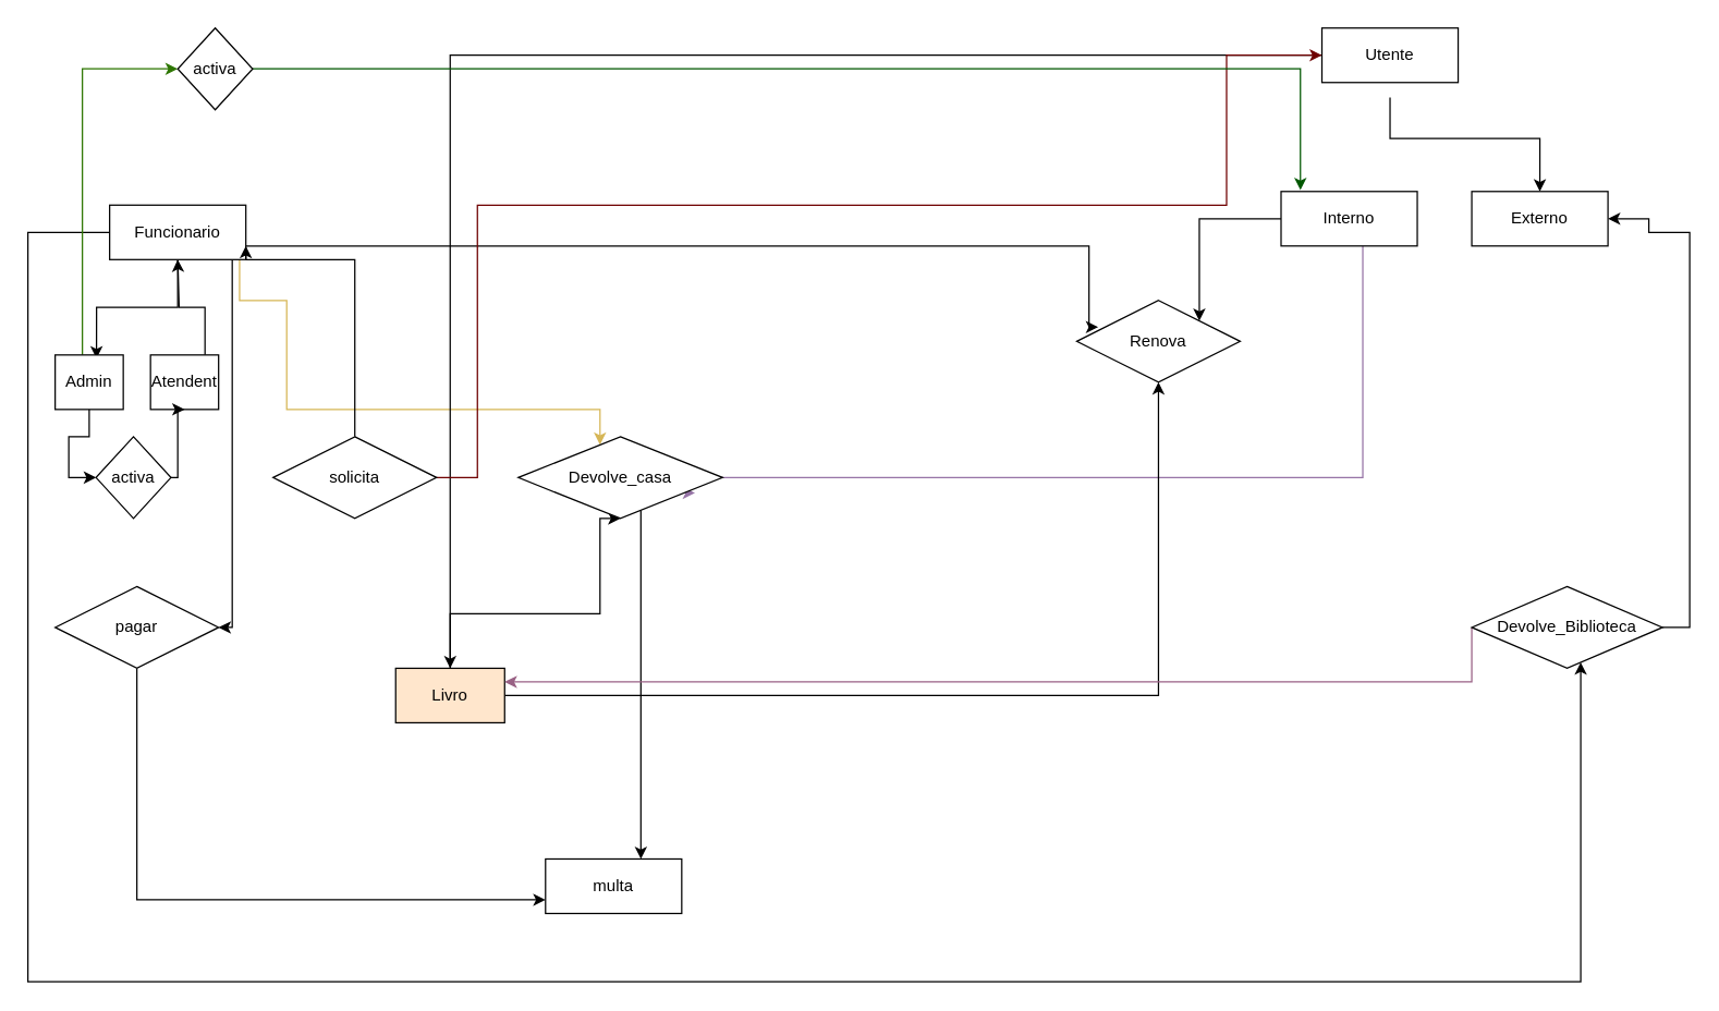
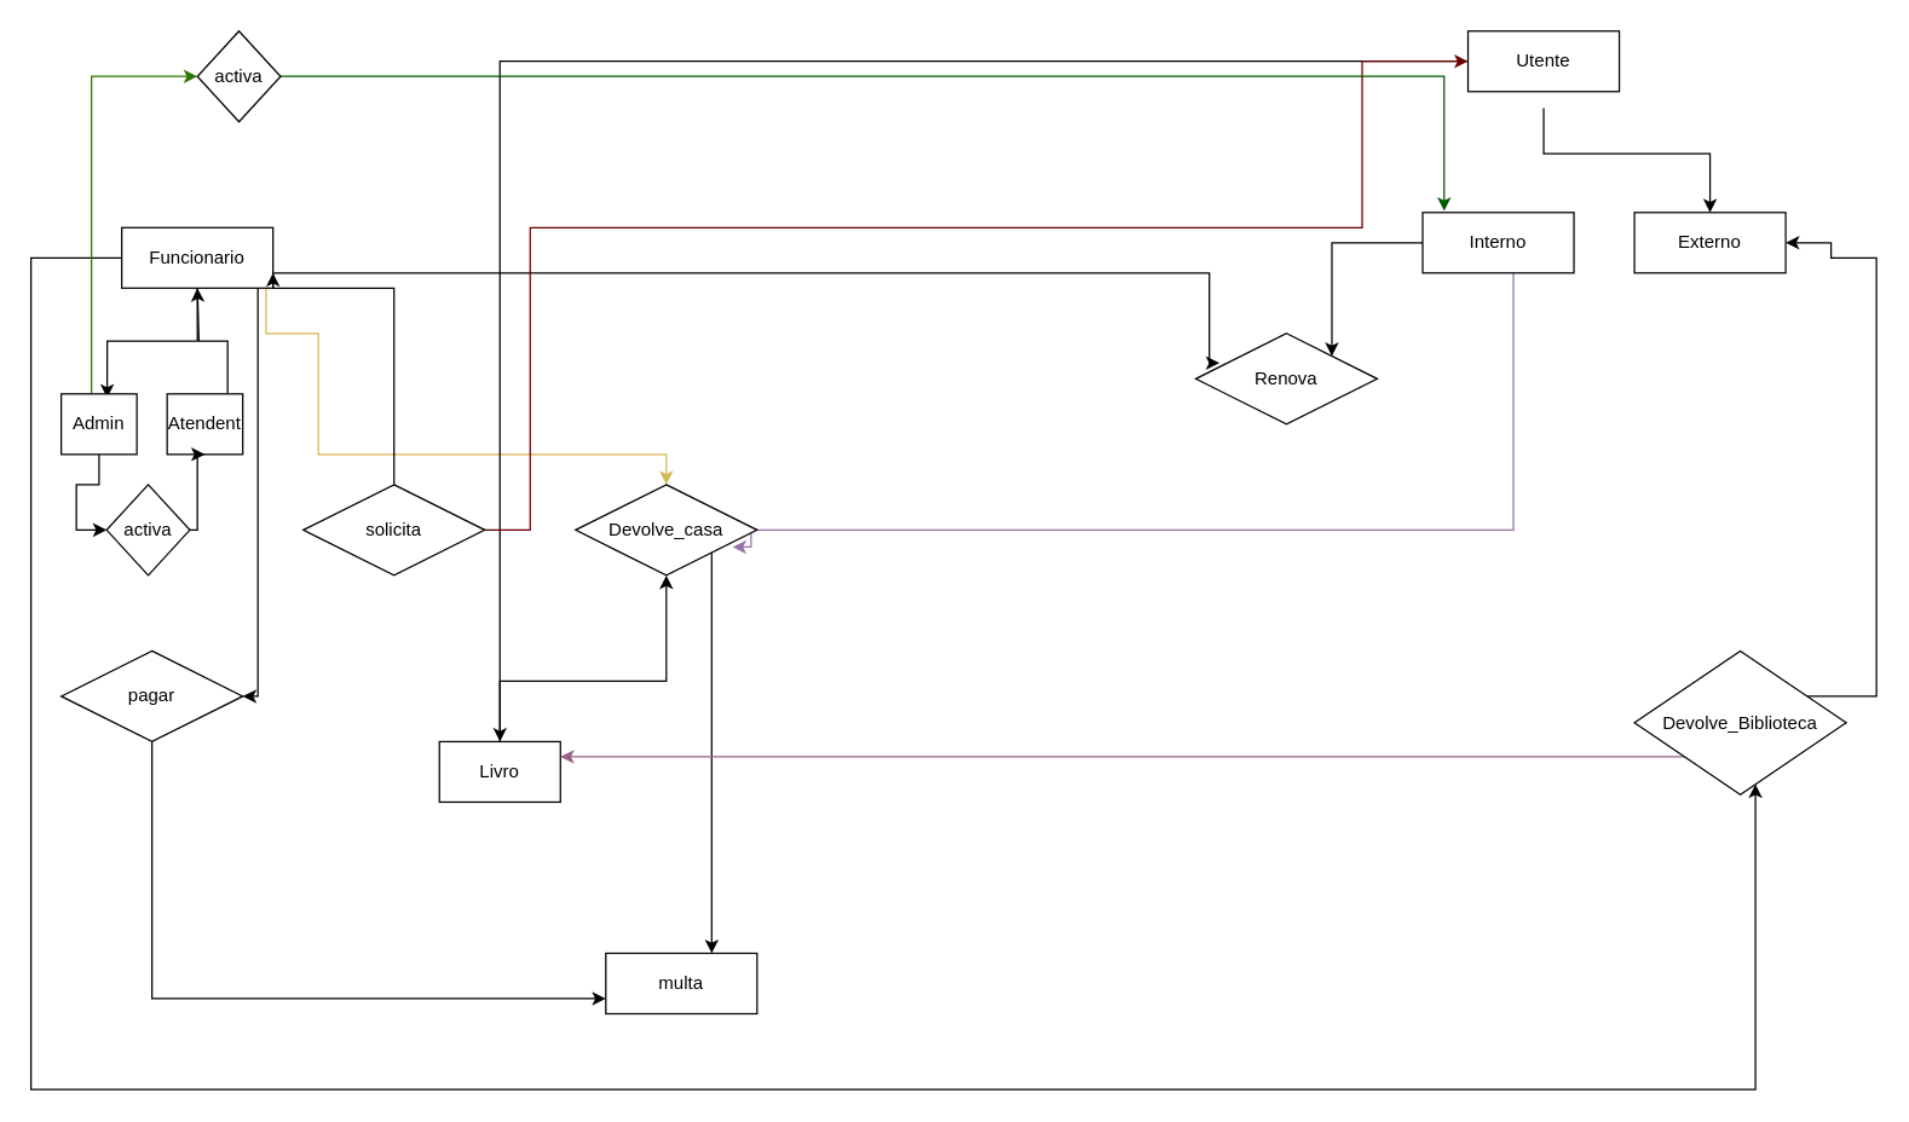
- <mxCell id="19" value="Devolve_casa" style="shape=rhombus;perimeter=rhombusPerimeter;whiteSpace=wrap;html=1;align=center;" vertex="1" parent="1"><mxGeometry x="380" y="320" width="150" height="60" as="geometry" /></mxCell>
+ <mxCell id="19" value="Devolve_casa" style="shape=rhombus;perimeter=rhombusPerimeter;whiteSpace=wrap;html=1;align=center;" vertex="1" parent="1"><mxGeometry x="380" y="320" width="120" height="60" as="geometry" /></mxCell>
- <mxCell id="29" value="Devolve_Biblioteca" style="shape=rhombus;perimeter=rhombusPerimeter;whiteSpace=wrap;html=1;align=center;" vertex="1" parent="1"><mxGeometry x="1080" y="430" width="140" height="60" as="geometry" /></mxCell>
+ <mxCell id="29" value="Devolve_Biblioteca" style="shape=rhombus;perimeter=rhombusPerimeter;whiteSpace=wrap;html=1;align=center;" vertex="1" parent="1"><mxGeometry x="1080" y="430" width="140" height="95" as="geometry" /></mxCell>
- <mxCell id="14" value="Livro" style="whiteSpace=wrap;html=1;align=center;fillColor=#ffe6cc;" vertex="1" parent="1"><mxGeometry x="290" y="490" width="80" height="40" as="geometry" /></mxCell>
+ <mxCell id="14" value="Livro" style="whiteSpace=wrap;html=1;align=center;" vertex="1" parent="1"><mxGeometry x="290" y="490" width="80" height="40" as="geometry" /></mxCell>
- <mxCell id="12" style="edgeStyle=orthogonalEdgeStyle;rounded=0;orthogonalLoop=1;jettySize=auto;html=1;entryX=0.5;entryY=1;entryDx=0;entryDy=0;" edge="1" parent="1" source="14" target="20"><mxGeometry relative="1" as="geometry" /></mxCell>
